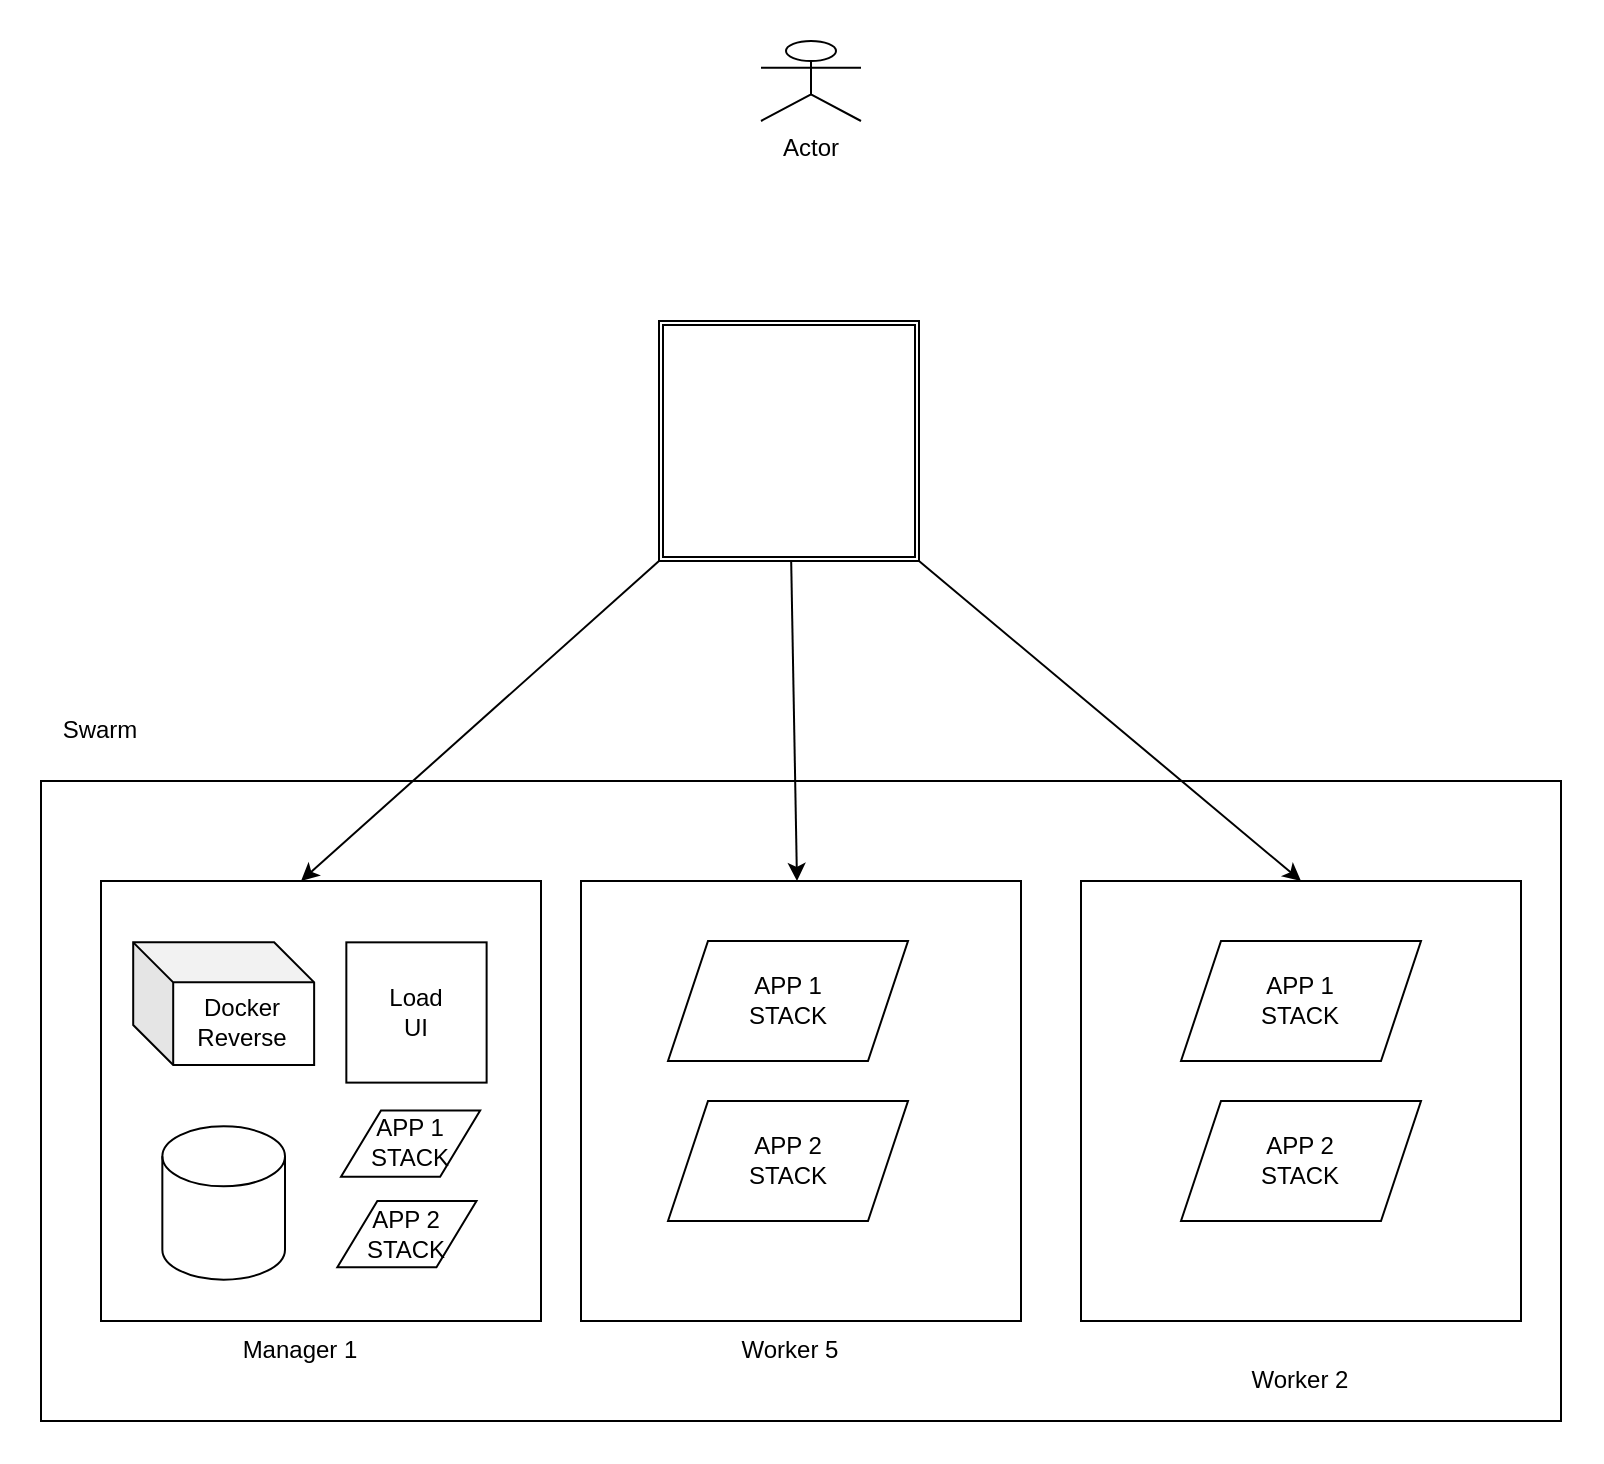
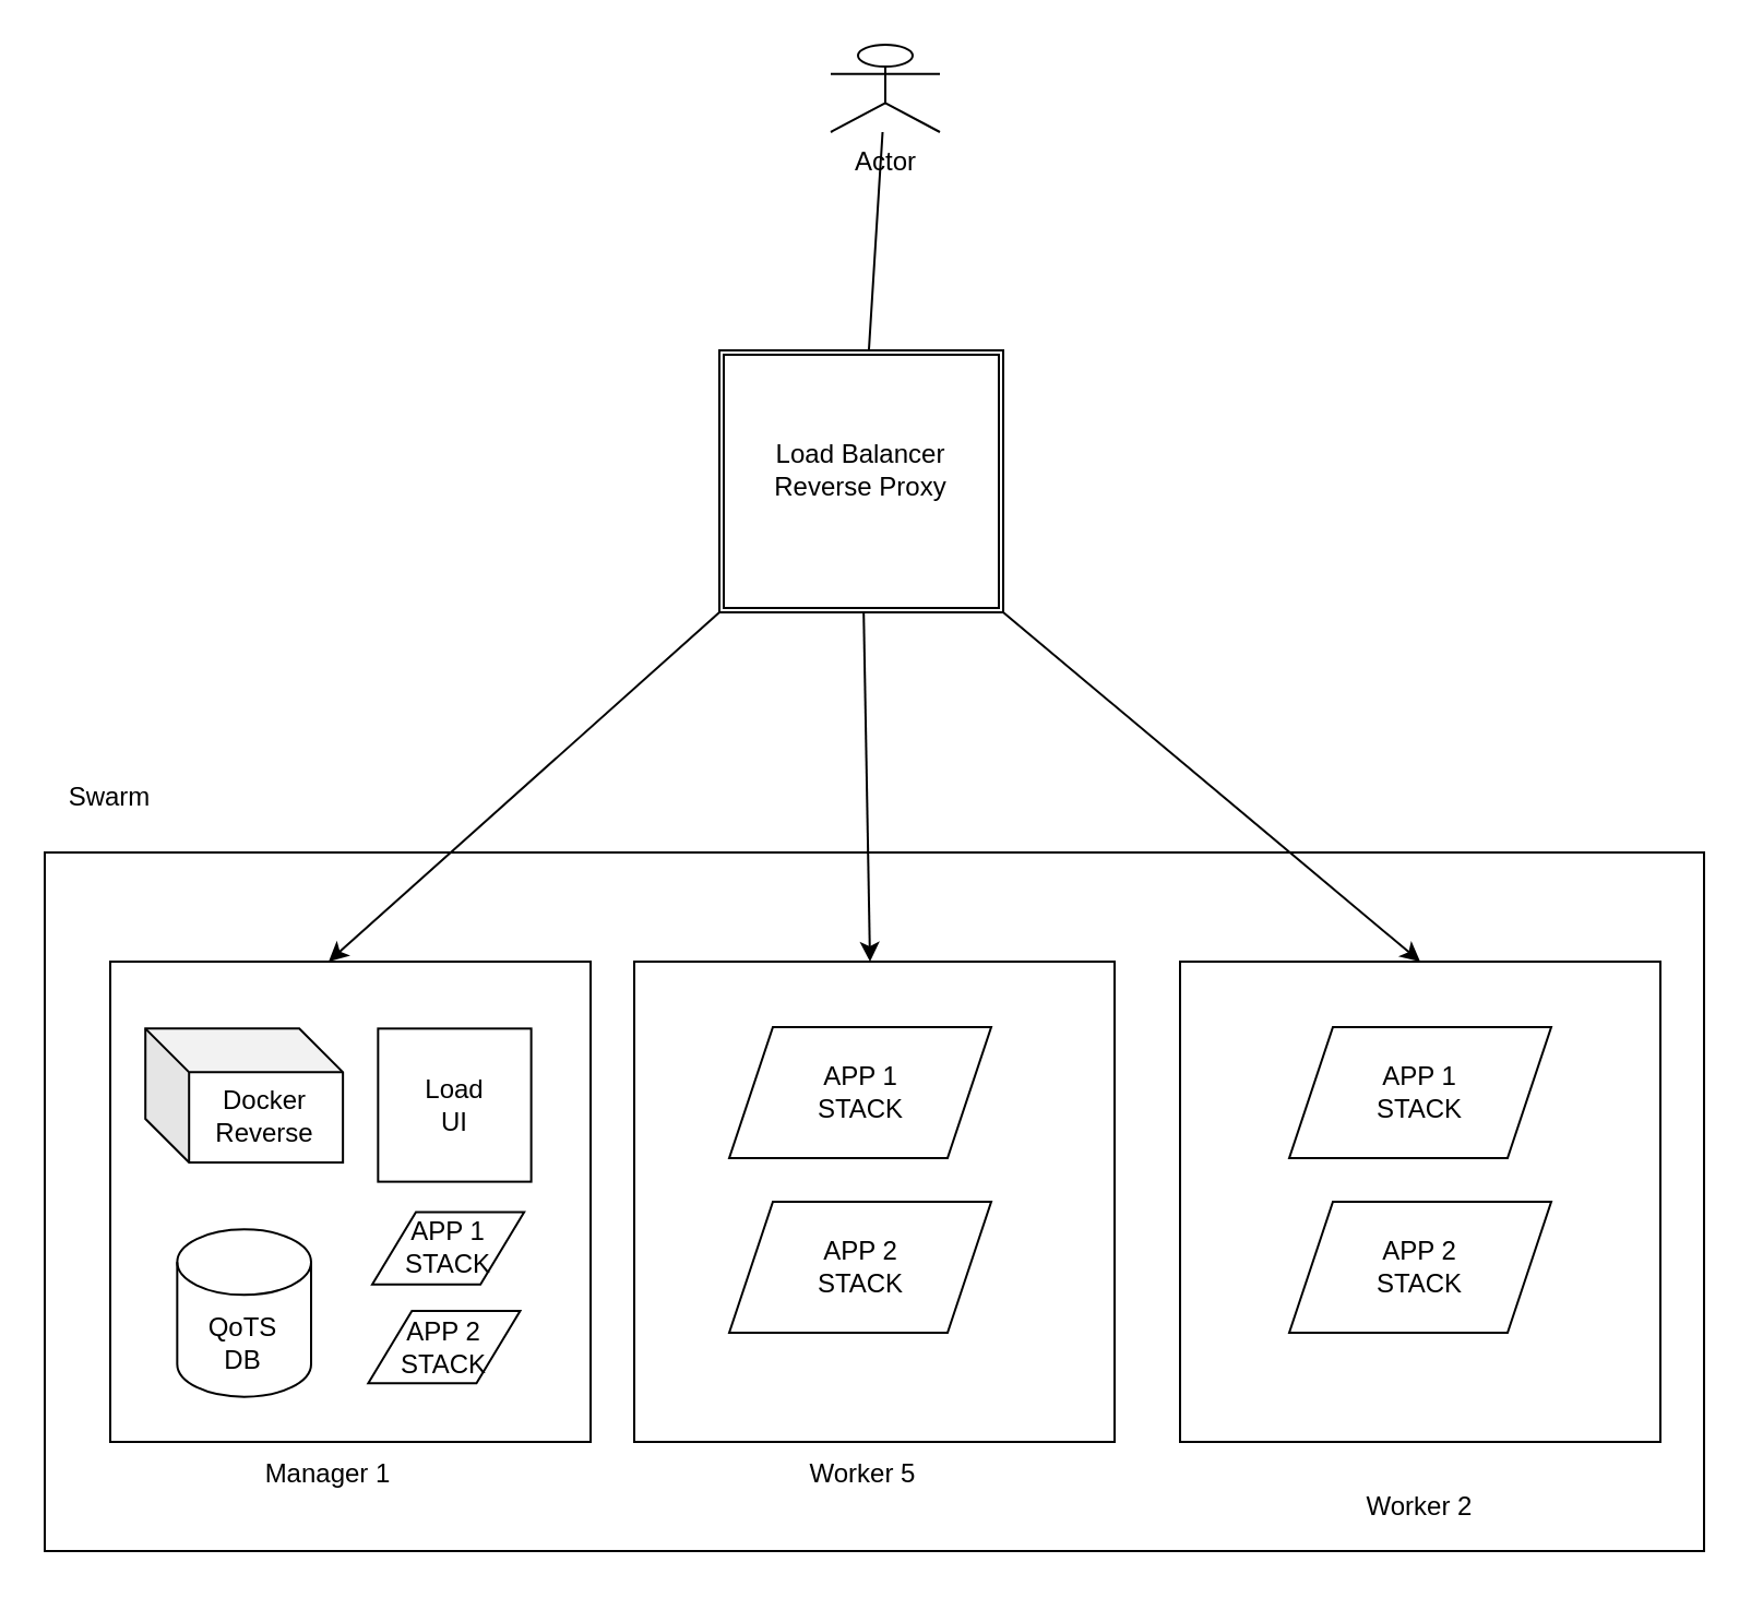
+ <mxCell id="2" value="" style="edgeStyle=none;html=1;" edge="1" parent="1" source="3" target="6"><mxGeometry relative="1" as="geometry" /></mxCell>
+ <mxCell id="6" value="Load Balancer&lt;br&gt;Reverse Proxy" style="text;strokeColor=none;align=center;fillColor=none;html=1;verticalAlign=middle;whiteSpace=wrap;rounded=0;" vertex="1" parent="4"><mxGeometry x="10" y="20" width="110" height="70" as="geometry" /></mxCell>
+ <mxCell id="15" value="QoTS&lt;br&gt;DB" style="text;html=1;strokeColor=none;fillColor=none;align=center;verticalAlign=middle;whiteSpace=wrap;rounded=0;" vertex="1" parent="8"><mxGeometry x="30.67" y="160" width="60" height="30" as="geometry" /></mxCell>
